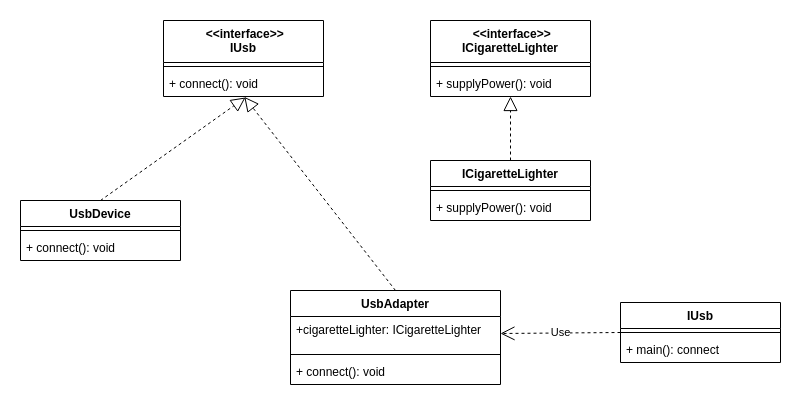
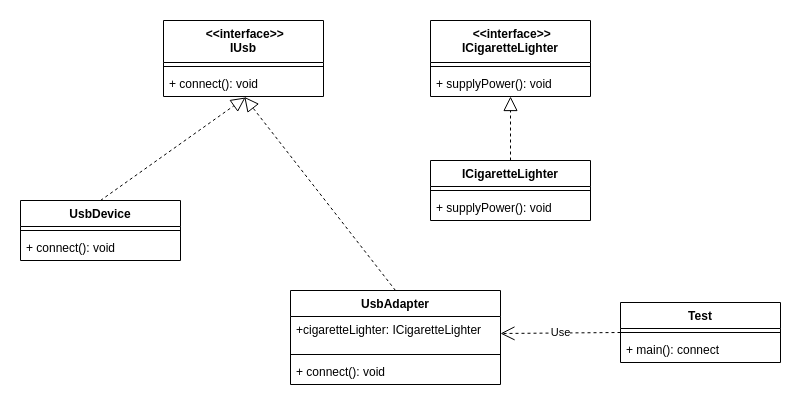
- <mxCell id="20" value="IUsb" style="swimlane;fontStyle=1;align=center;verticalAlign=top;childLayout=stackLayout;horizontal=1;startSize=26;horizontalStack=0;resizeParent=1;resizeParentMax=0;resizeLast=0;collapsible=1;marginBottom=0;" vertex="1" parent="1"><mxGeometry x="620" y="302" width="160" height="60" as="geometry" /></mxCell>
+ <mxCell id="20" value="Test" style="swimlane;fontStyle=1;align=center;verticalAlign=top;childLayout=stackLayout;horizontal=1;startSize=26;horizontalStack=0;resizeParent=1;resizeParentMax=0;resizeLast=0;collapsible=1;marginBottom=0;" vertex="1" parent="1"><mxGeometry x="620" y="302" width="160" height="60" as="geometry" /></mxCell>
